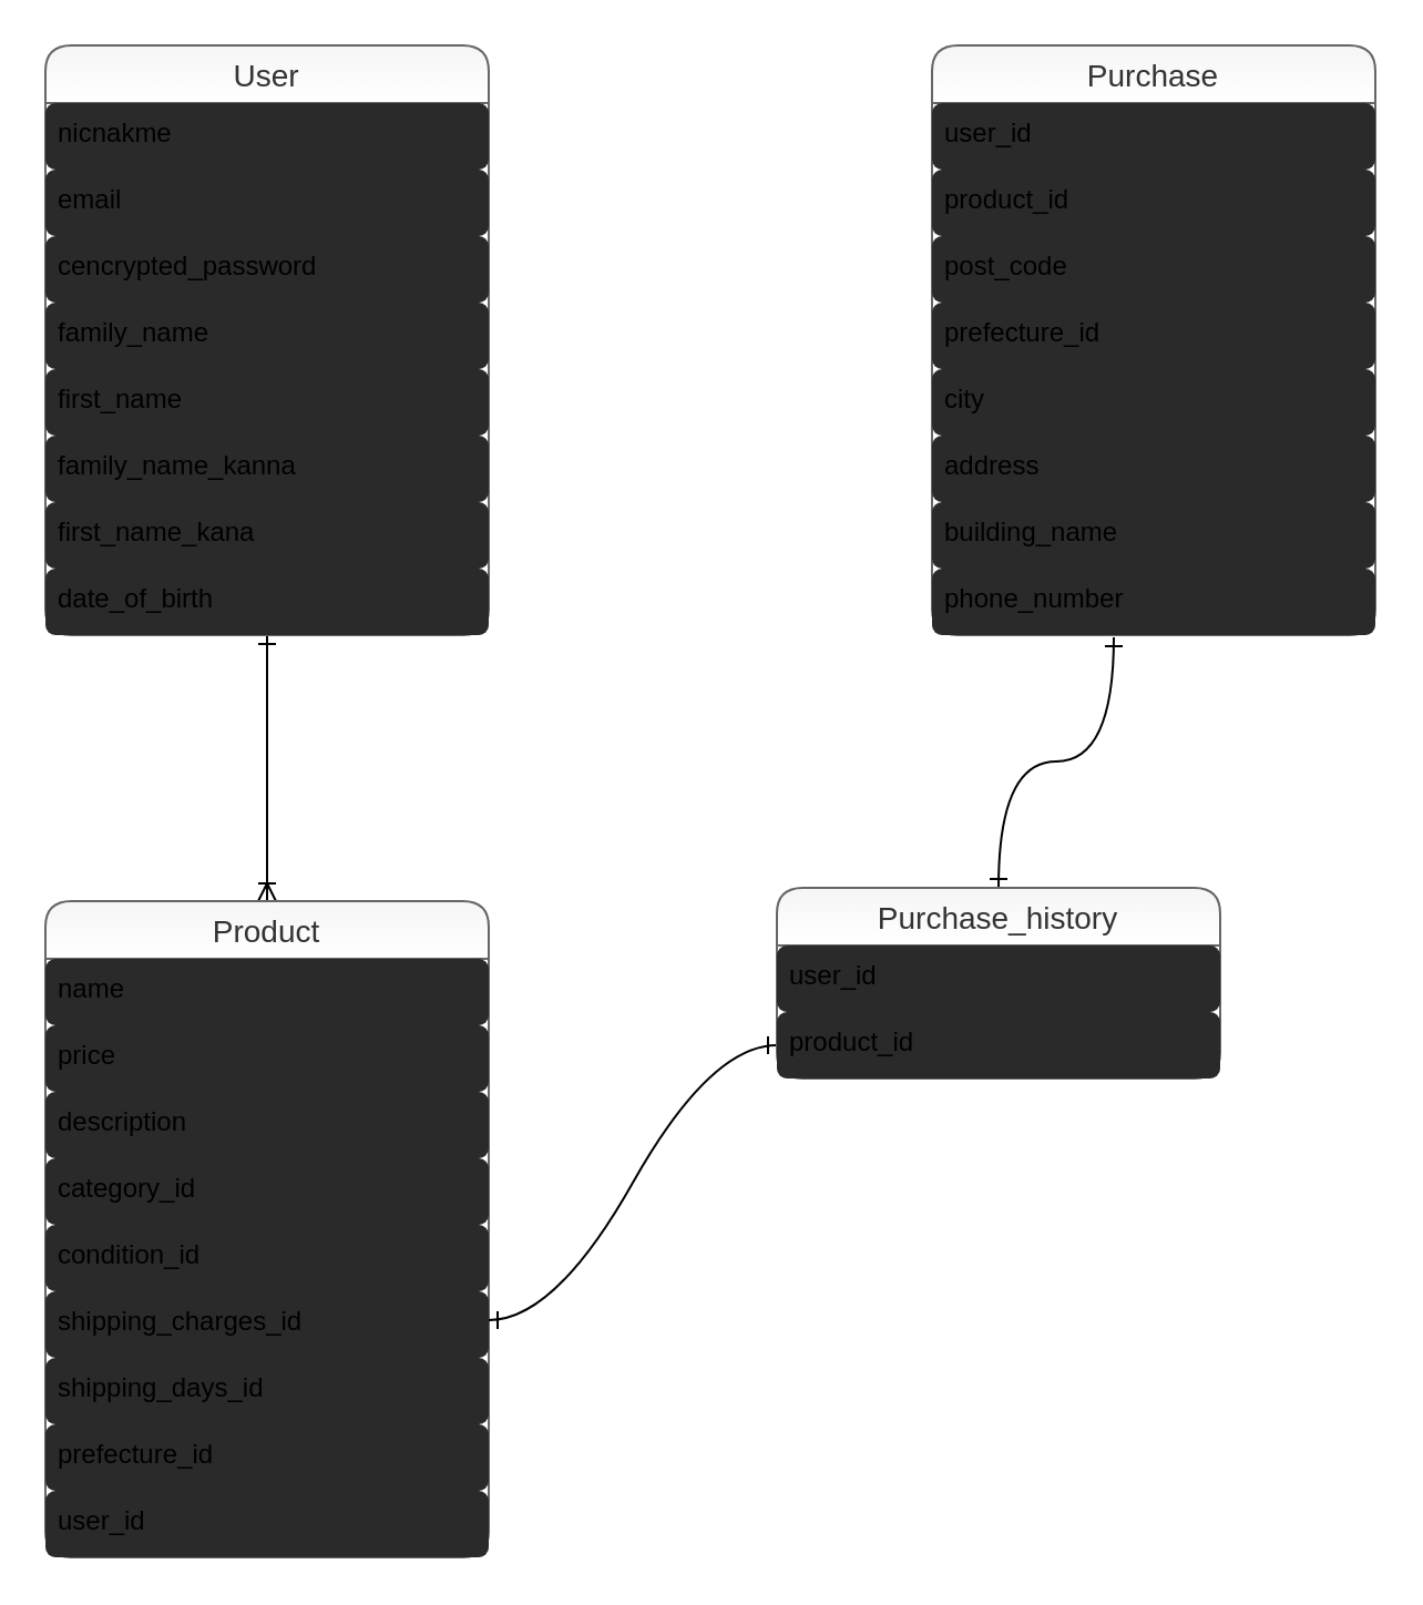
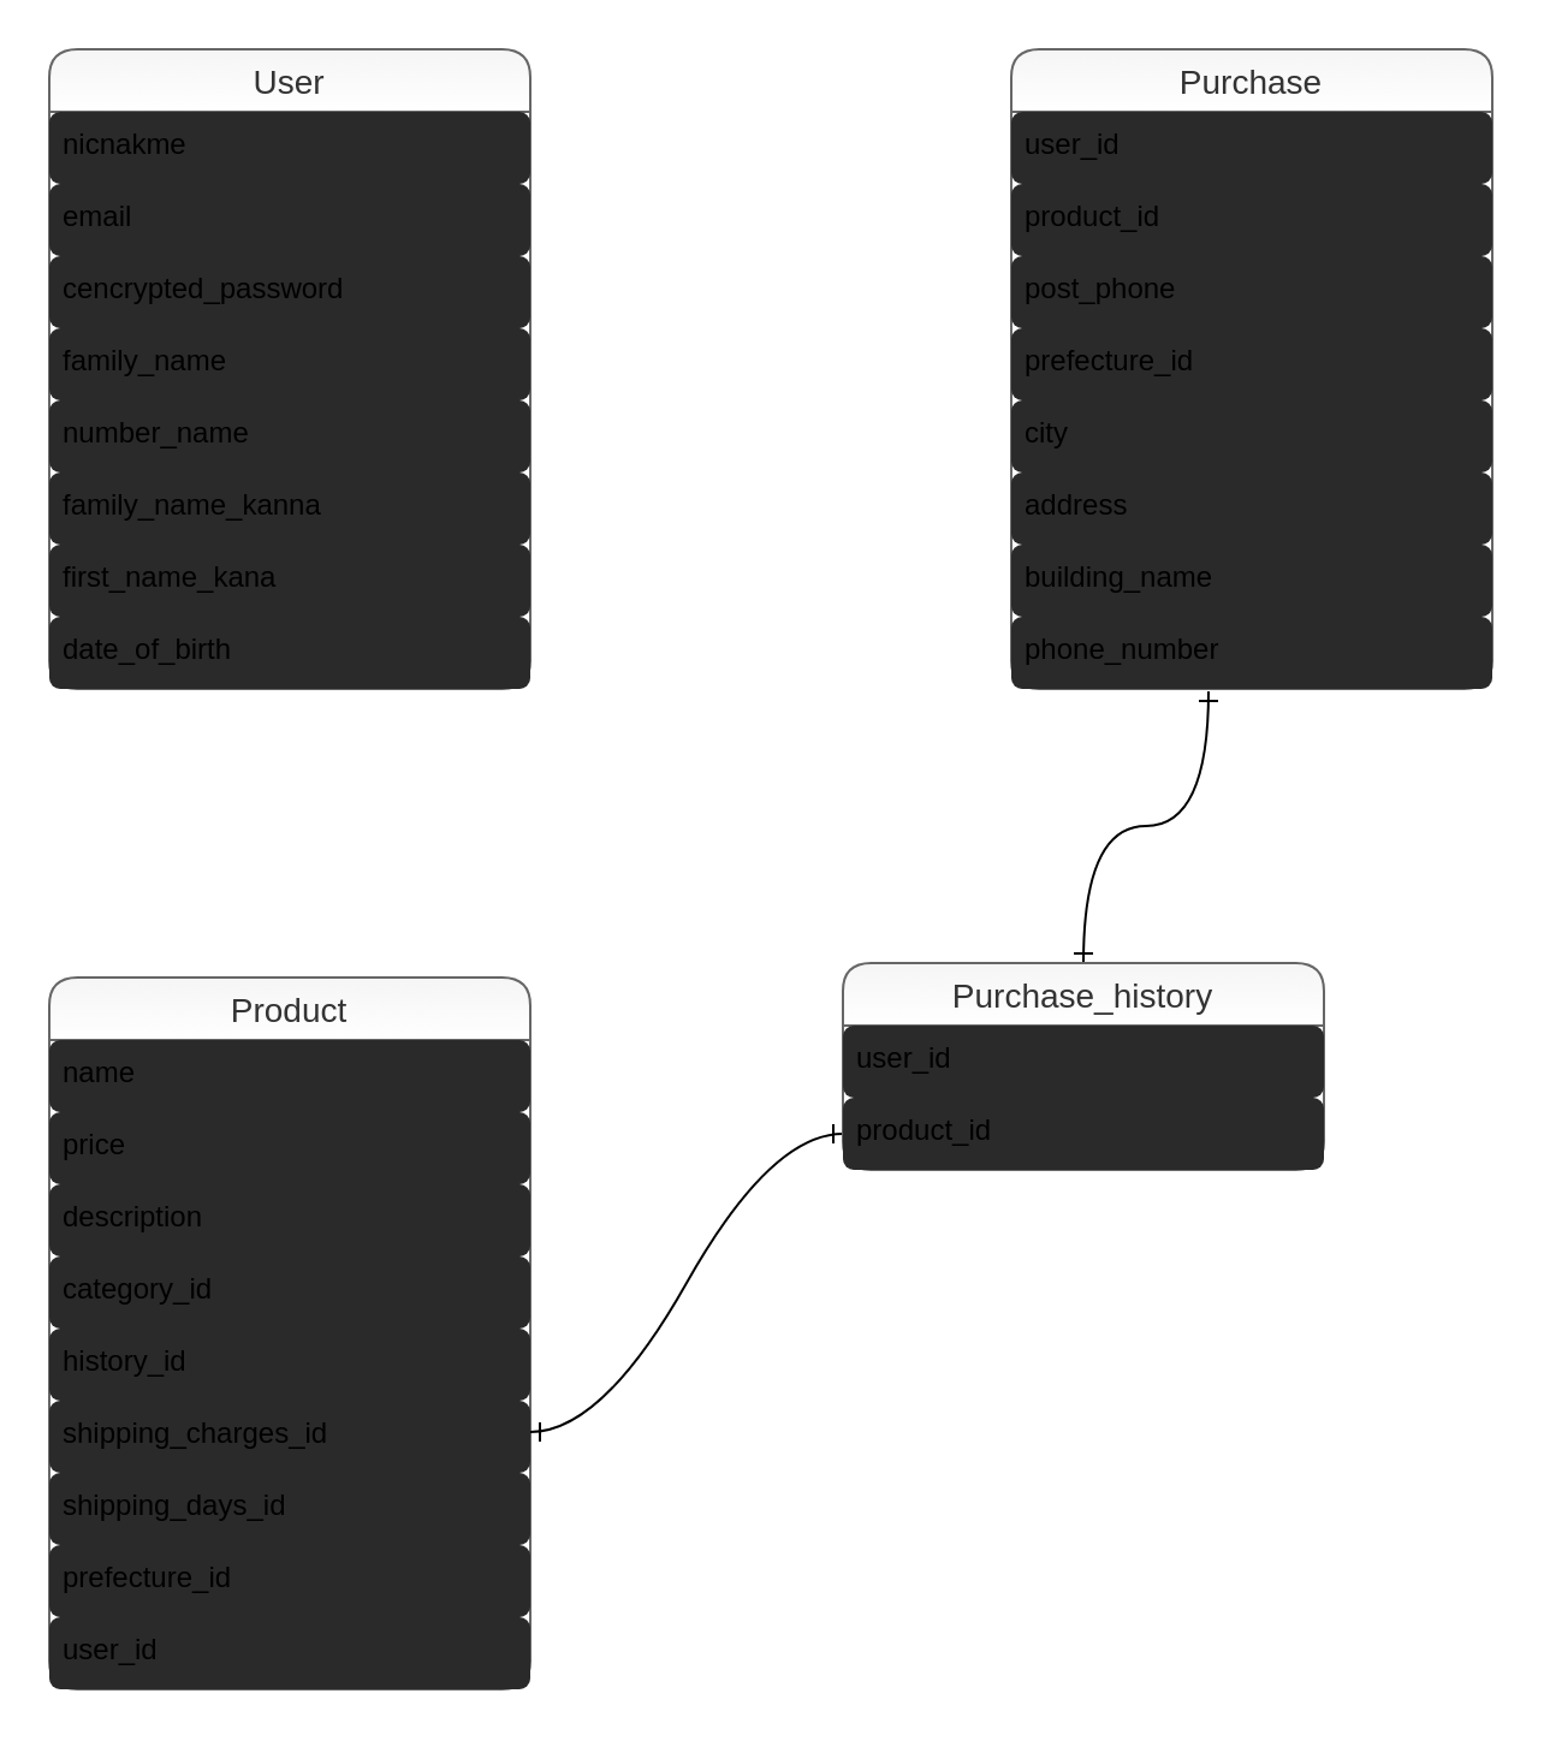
- <mxCell id="25" value="post_code" style="text;strokeColor=none;spacingLeft=4;spacingRight=4;overflow=hidden;rotatable=0;points=[[0,0.5],[1,0.5]];portConstraint=eastwest;fontSize=12;align=left;rounded=1;fillColor=#2a2a2a;" vertex="1" parent="22"><mxGeometry y="86" width="200" height="30" as="geometry" /></mxCell>
+ <mxCell id="25" value="post_phone" style="text;strokeColor=none;spacingLeft=4;spacingRight=4;overflow=hidden;rotatable=0;points=[[0,0.5],[1,0.5]];portConstraint=eastwest;fontSize=12;align=left;rounded=1;fillColor=#2a2a2a;" vertex="1" parent="22"><mxGeometry y="86" width="200" height="30" as="geometry" /></mxCell>
- <mxCell id="8" value="first_name" style="text;strokeColor=none;spacingLeft=4;spacingRight=4;overflow=hidden;rotatable=0;points=[[0,0.5],[1,0.5]];portConstraint=eastwest;fontSize=12;align=left;rounded=1;fillColor=#2a2a2a;" vertex="1" parent="3"><mxGeometry y="146" width="200" height="30" as="geometry" /></mxCell>
+ <mxCell id="8" value="number_name" style="text;strokeColor=none;spacingLeft=4;spacingRight=4;overflow=hidden;rotatable=0;points=[[0,0.5],[1,0.5]];portConstraint=eastwest;fontSize=12;align=left;rounded=1;fillColor=#2a2a2a;" vertex="1" parent="3"><mxGeometry y="146" width="200" height="30" as="geometry" /></mxCell>
- <mxCell id="2" style="edgeStyle=orthogonalEdgeStyle;curved=1;orthogonalLoop=1;jettySize=auto;html=1;entryX=0.5;entryY=0;entryDx=0;entryDy=0;endArrow=ERoneToMany;endFill=0;startArrow=ERone;startFill=0;" edge="1" parent="1" source="3" target="12"><mxGeometry relative="1" as="geometry" /></mxCell>
- <mxCell id="17" value="condition_id" style="text;strokeColor=none;spacingLeft=4;spacingRight=4;overflow=hidden;rotatable=0;points=[[0,0.5],[1,0.5]];portConstraint=eastwest;fontSize=12;align=left;rounded=1;fillColor=#2a2a2a;" vertex="1" parent="12"><mxGeometry y="146" width="200" height="30" as="geometry" /></mxCell>
+ <mxCell id="17" value="history_id" style="text;strokeColor=none;spacingLeft=4;spacingRight=4;overflow=hidden;rotatable=0;points=[[0,0.5],[1,0.5]];portConstraint=eastwest;fontSize=12;align=left;rounded=1;fillColor=#2a2a2a;" vertex="1" parent="12"><mxGeometry y="146" width="200" height="30" as="geometry" /></mxCell>
